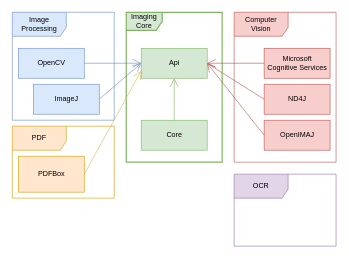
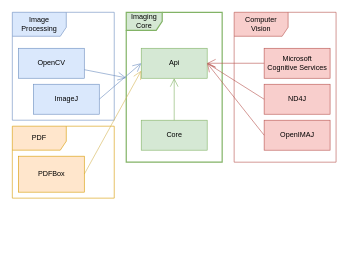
- <mxCell id="14" value="" style="endArrow=open;endFill=1;endSize=12;html=1;fillColor=#dae8fc;strokeColor=#6c8ebf;entryX=0;entryY=0.5;entryDx=0;entryDy=0;" parent="1" source="9" target="7" edge="1"><mxGeometry width="160" relative="1" as="geometry"><mxPoint x="120" y="470" as="sourcePoint" /><mxPoint x="280" y="470" as="targetPoint" /></mxGeometry></mxCell>
+ <mxCell id="14" value="" style="endArrow=open;endFill=1;endSize=12;html=1;fillColor=#dae8fc;strokeColor=#6c8ebf;" parent="1" source="9" target="4" edge="1"><mxGeometry width="160" relative="1" as="geometry"><mxPoint x="120" y="470" as="sourcePoint" /><mxPoint x="280" y="470" as="targetPoint" /></mxGeometry></mxCell>
- <mxCell id="6" value="OCR" style="shape=umlFrame;whiteSpace=wrap;html=1;width=90;height=40;fillColor=#e1d5e7;strokeColor=#9673a6;" parent="1" vertex="1"><mxGeometry x="390" y="290" width="170" height="120" as="geometry" /></mxCell>
